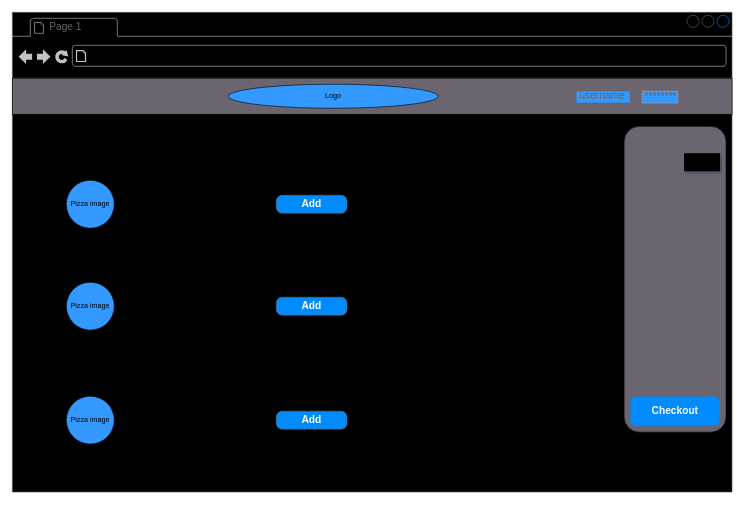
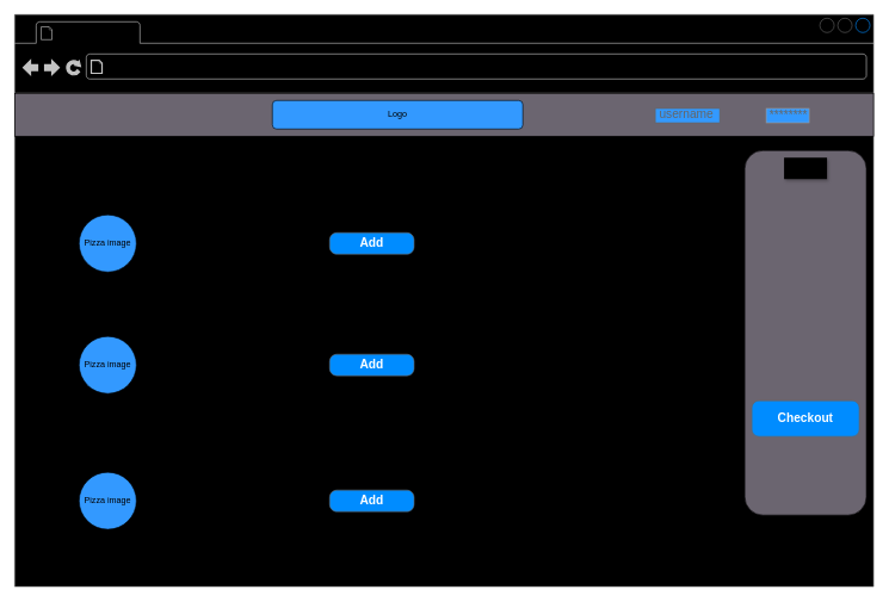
- <mxCell id="3" value="Page 1" style="strokeWidth=1;shadow=0;dashed=0;align=center;html=1;shape=mxgraph.mockup.containers.anchor;fontSize=17;fontColor=#666666;align=left;" parent="1" vertex="1"><mxGeometry x="80" y="32" width="110" height="26" as="geometry" /></mxCell>
- <mxCell id="7" value="Logo" style="ellipse;whiteSpace=wrap;html=1;fillColor=#3399FF;" parent="1" vertex="1"><mxGeometry x="380" y="140" width="350" height="40" as="geometry" /></mxCell>
+ <mxCell id="7" value="Logo" style="rounded=1;whiteSpace=wrap;html=1;fillColor=#3399FF;" parent="1" vertex="1"><mxGeometry x="380" y="140" width="350" height="40" as="geometry" /></mxCell>
- <mxCell id="6" value="username" style="strokeWidth=1;shadow=0;dashed=0;align=center;html=1;shape=mxgraph.mockup.text.textBox;fontColor=#666666;align=left;fontSize=17;spacingLeft=4;spacingTop=-3;strokeColor=#666666;mainText=;fillColor=#3399FF;" parent="1" vertex="1"><mxGeometry x="960" y="151.25" width="90" height="20" as="geometry" /></mxCell>
+ <mxCell id="6" value="username" style="strokeWidth=1;shadow=0;dashed=0;align=center;html=1;shape=mxgraph.mockup.text.textBox;fontColor=#666666;align=left;fontSize=17;spacingLeft=4;spacingTop=-3;strokeColor=#666666;mainText=;fillColor=#3399FF;" parent="1" vertex="1"><mxGeometry x="915" y="151.25" width="90" height="20" as="geometry" /></mxCell>
- <mxCell id="16" value="&lt;b&gt;Shopping Cart&lt;/b&gt;" style="text;html=1;strokeColor=none;fillColor=black;align=center;verticalAlign=middle;whiteSpace=wrap;rounded=0;shadow=1;" parent="1" vertex="1"><mxGeometry x="1140" y="255" width="60" height="30" as="geometry" /></mxCell>
+ <mxCell id="16" value="&lt;b&gt;Shopping Cart&lt;/b&gt;" style="text;html=1;strokeColor=none;fillColor=black;align=center;verticalAlign=middle;whiteSpace=wrap;rounded=0;shadow=1;" parent="1" vertex="1"><mxGeometry x="1095" y="220" width="60" height="30" as="geometry" /></mxCell>
- <mxCell id="17" value="Checkout" style="strokeWidth=1;shadow=0;dashed=0;align=center;html=1;shape=mxgraph.mockup.buttons.button;strokeColor=#666666;fontColor=#ffffff;mainText=;buttonStyle=round;fontSize=17;fontStyle=1;fillColor=#008cff;whiteSpace=wrap;" parent="1" vertex="1"><mxGeometry x="1050" y="660" width="150" height="50" as="geometry" /></mxCell>
+ <mxCell id="17" value="Checkout" style="strokeWidth=1;shadow=0;dashed=0;align=center;html=1;shape=mxgraph.mockup.buttons.button;strokeColor=#666666;fontColor=#ffffff;mainText=;buttonStyle=round;fontSize=17;fontStyle=1;fillColor=#008cff;whiteSpace=wrap;" parent="1" vertex="1"><mxGeometry x="1050" y="560" width="150" height="50" as="geometry" /></mxCell>
